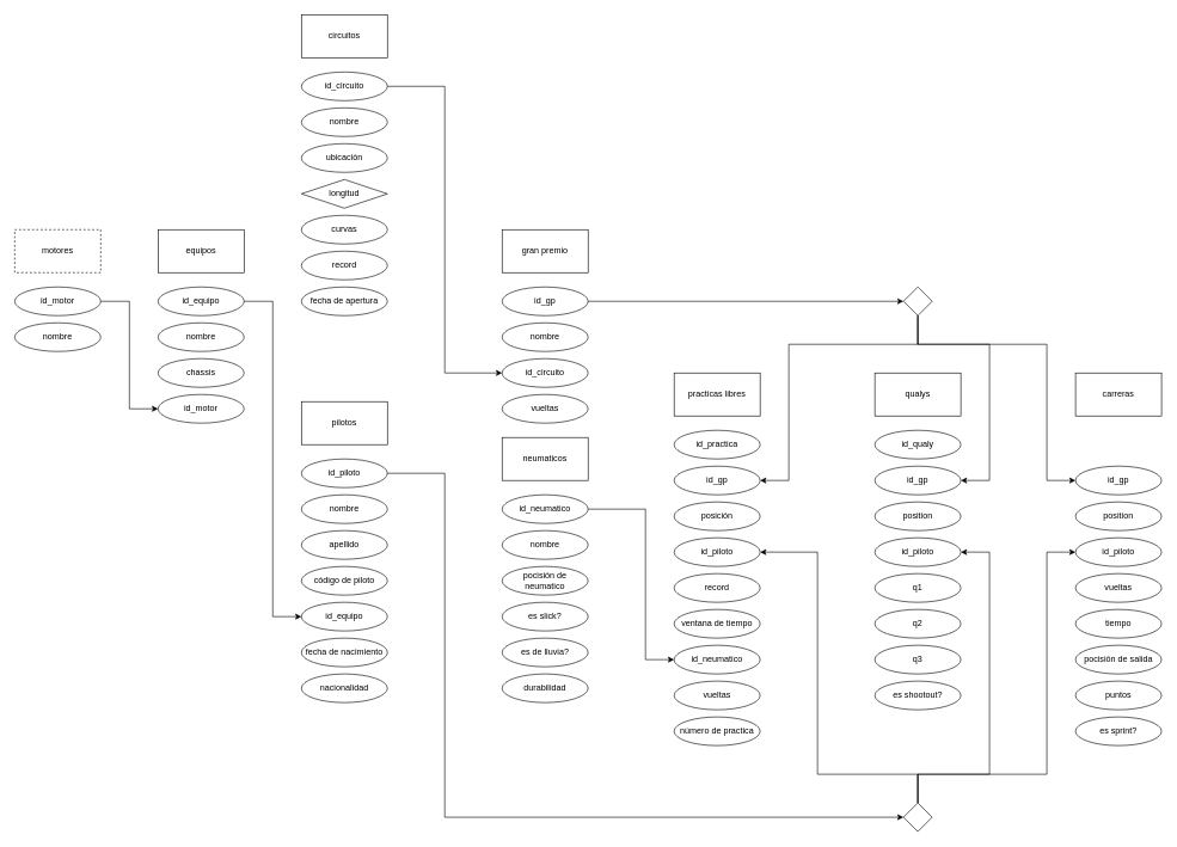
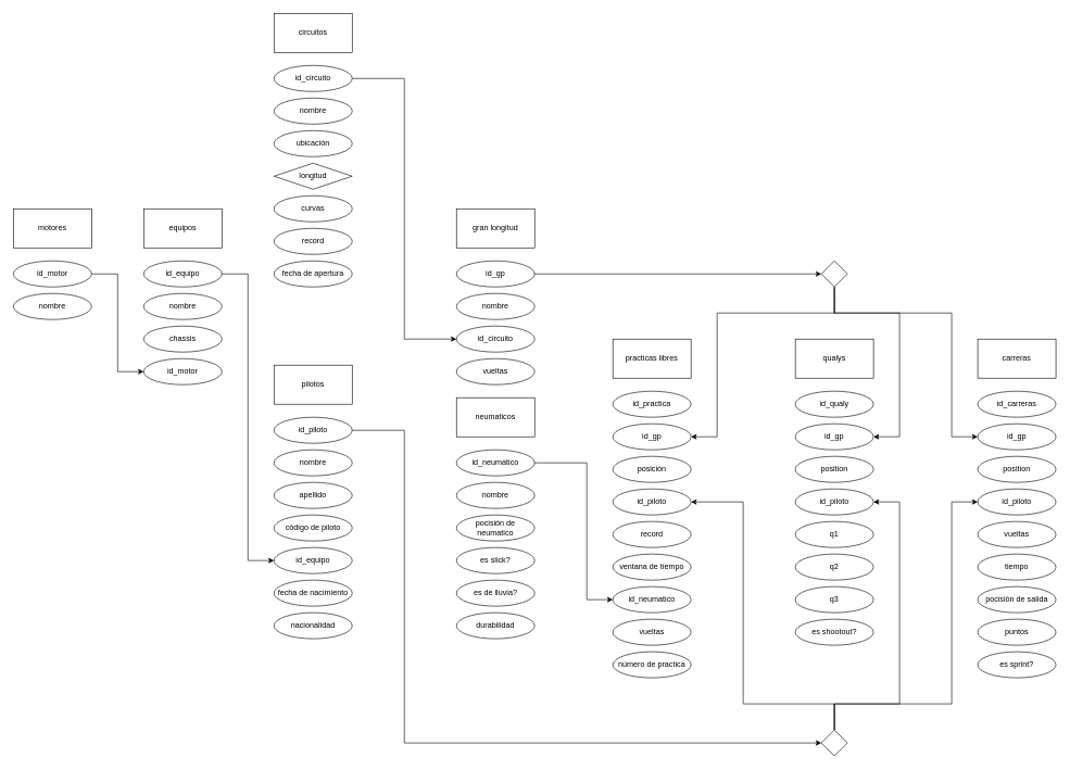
- <mxCell id="18" value="motores" style="rounded=0;whiteSpace=wrap;html=1;dashed=1;" parent="17" vertex="1"><mxGeometry width="120" height="60" as="geometry" /></mxCell>
+ <mxCell id="18" value="motores" style="rounded=0;whiteSpace=wrap;html=1;" parent="17" vertex="1"><mxGeometry width="120" height="60" as="geometry" /></mxCell>
- <mxCell id="31" value="gran premio" style="rounded=0;whiteSpace=wrap;html=1;" parent="30" vertex="1"><mxGeometry width="120" height="60" as="geometry" /></mxCell>
+ <mxCell id="31" value="gran longitud" style="rounded=0;whiteSpace=wrap;html=1;" parent="30" vertex="1"><mxGeometry width="120" height="60" as="geometry" /></mxCell>
+ <mxCell id="76" value="id_carreras" style="ellipse;whiteSpace=wrap;html=1;" parent="73" vertex="1"><mxGeometry y="80" width="120" height="40" as="geometry" /></mxCell>
